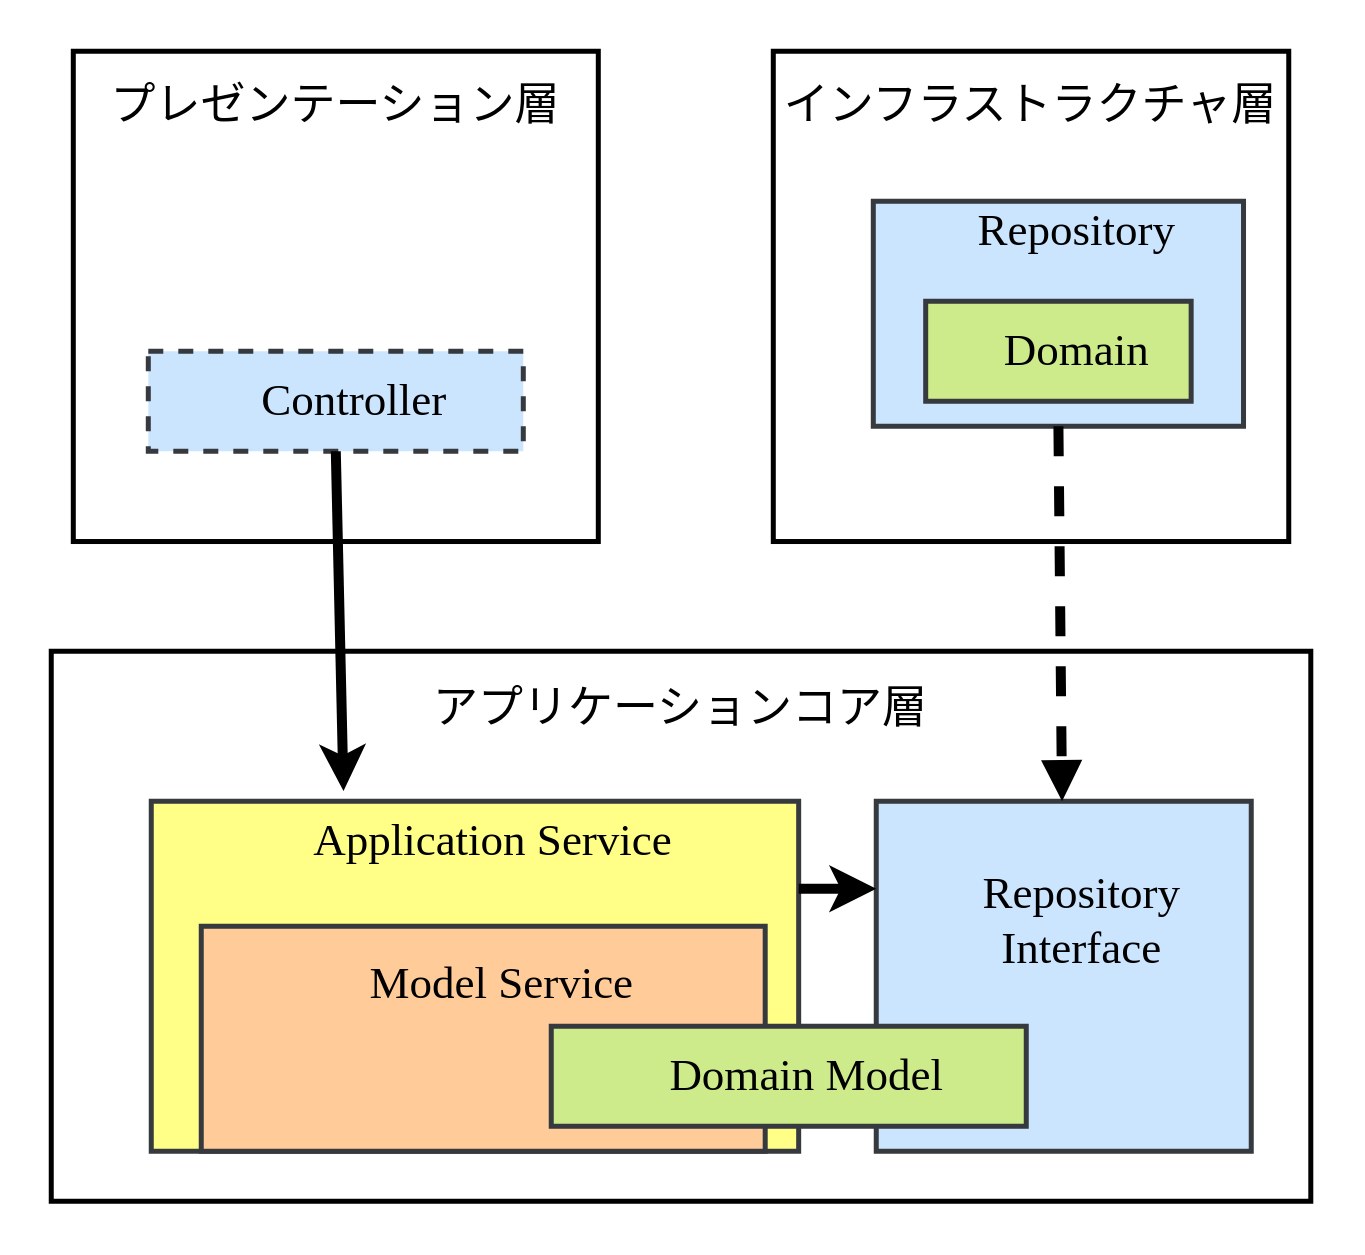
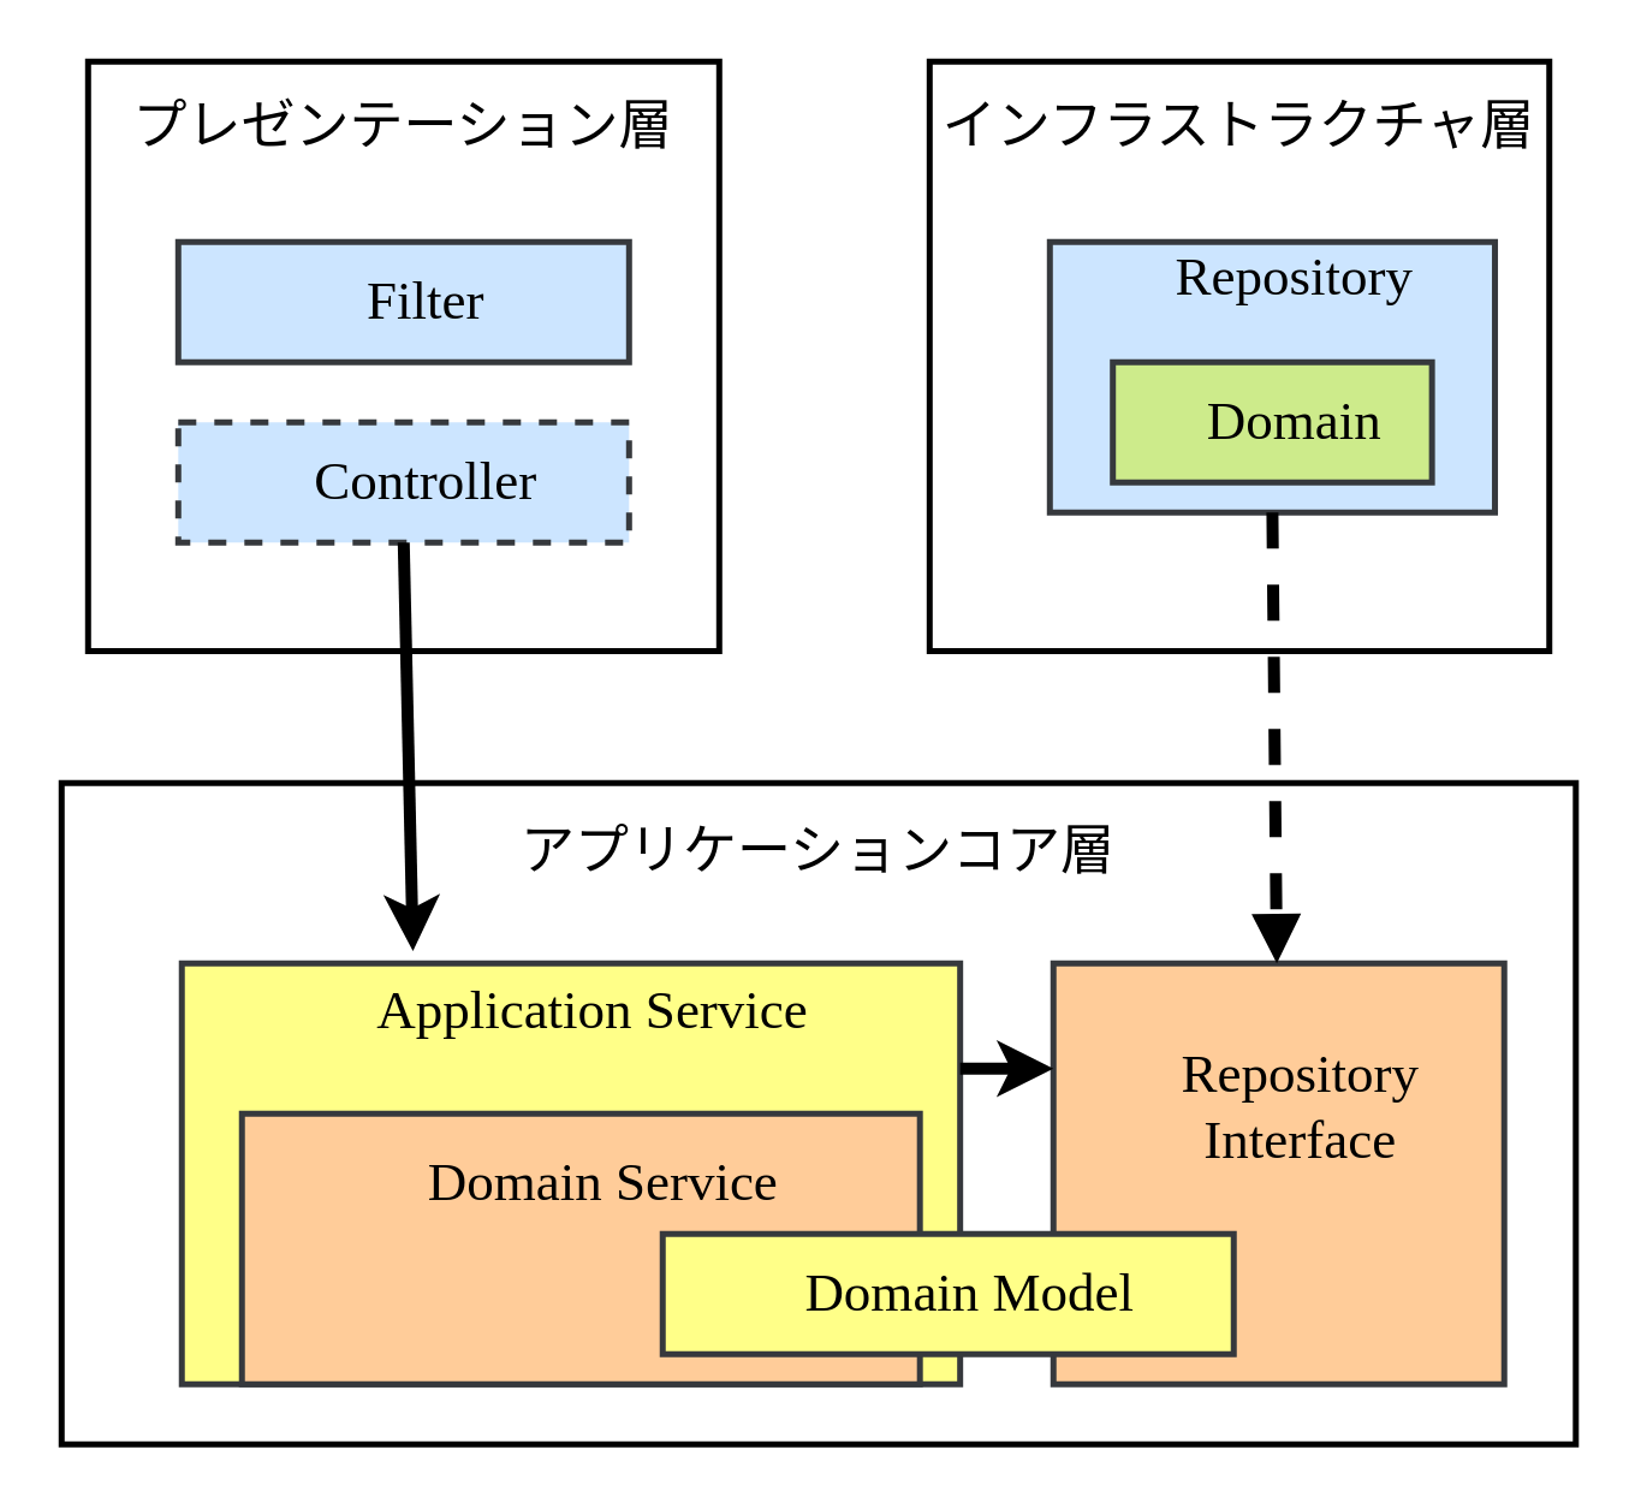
+ <mxCell id="10" value="&lt;font color=&quot;#000000&quot;&gt;Filter&lt;/font&gt;" style="rounded=0;whiteSpace=wrap;html=1;fontFamily=Noto Sans JP;fontSize=18;fillColor=#cce5ff;strokeColor=#36393d;strokeWidth=2;spacingLeft=15;fontSource=https%3A%2F%2Ffonts.googleapis.com%2Fcss%3Ffamily%3DNoto%2BSans%2BJP;" vertex="1" parent="1"><mxGeometry x="58.82" y="80" width="150" height="40" as="geometry" /></mxCell>
- <mxCell id="8" value="&lt;font color=&quot;#000000&quot;&gt;Repository&lt;br&gt;Interface&lt;br&gt;&lt;br&gt;&lt;br&gt;&lt;/font&gt;" style="rounded=0;whiteSpace=wrap;html=1;fontFamily=Noto Sans JP;fontSize=18;fillColor=#cce5ff;strokeColor=#36393d;strokeWidth=2;spacingLeft=15;fontSource=https%3A%2F%2Ffonts.googleapis.com%2Fcss%3Ffamily%3DNoto%2BSans%2BJP;" vertex="1" parent="1"><mxGeometry x="350" y="320" width="150" height="140" as="geometry" /></mxCell>
+ <mxCell id="8" value="&lt;font color=&quot;#000000&quot;&gt;Repository&lt;br&gt;Interface&lt;br&gt;&lt;br&gt;&lt;br&gt;&lt;/font&gt;" style="rounded=0;whiteSpace=wrap;html=1;fontFamily=Noto Sans JP;fontSize=18;fillColor=#ffcc99;strokeColor=#36393d;strokeWidth=2;spacingLeft=15;fontSource=https%3A%2F%2Ffonts.googleapis.com%2Fcss%3Ffamily%3DNoto%2BSans%2BJP;" vertex="1" parent="1"><mxGeometry x="350" y="320" width="150" height="140" as="geometry" /></mxCell>
- <mxCell id="6" value="&lt;div&gt;&lt;span style=&quot;color: rgb(0 , 0 , 0)&quot;&gt;Model Service&lt;/span&gt;&lt;/div&gt;&lt;div&gt;&lt;br&gt;&lt;/div&gt;&lt;div&gt;&lt;span style=&quot;color: rgb(0 , 0 , 0)&quot;&gt;&lt;br&gt;&lt;/span&gt;&lt;/div&gt;" style="rounded=0;whiteSpace=wrap;html=1;fontFamily=Noto Sans JP;fontSize=18;fillColor=#ffcc99;strokeColor=#36393d;strokeWidth=2;spacingLeft=15;fontSource=https%3A%2F%2Ffonts.googleapis.com%2Fcss%3Ffamily%3DNoto%2BSans%2BJP;align=center;" vertex="1" parent="1"><mxGeometry x="80" y="370" width="225.58" height="90" as="geometry" /></mxCell>
+ <mxCell id="6" value="&lt;div&gt;&lt;span style=&quot;color: rgb(0 , 0 , 0)&quot;&gt;Domain Service&lt;/span&gt;&lt;/div&gt;&lt;div&gt;&lt;br&gt;&lt;/div&gt;&lt;div&gt;&lt;span style=&quot;color: rgb(0 , 0 , 0)&quot;&gt;&lt;br&gt;&lt;/span&gt;&lt;/div&gt;" style="rounded=0;whiteSpace=wrap;html=1;fontFamily=Noto Sans JP;fontSize=18;fillColor=#ffcc99;strokeColor=#36393d;strokeWidth=2;spacingLeft=15;fontSource=https%3A%2F%2Ffonts.googleapis.com%2Fcss%3Ffamily%3DNoto%2BSans%2BJP;align=center;" vertex="1" parent="1"><mxGeometry x="80" y="370" width="225.58" height="90" as="geometry" /></mxCell>
- <mxCell id="15" value="&lt;font color=&quot;#000000&quot;&gt;Domain Model&lt;/font&gt;" style="rounded=0;whiteSpace=wrap;html=1;fontFamily=Noto Sans JP;fontSize=18;fillColor=#cdeb8b;strokeColor=#36393d;strokeWidth=2;spacingLeft=15;fontSource=https%3A%2F%2Ffonts.googleapis.com%2Fcss%3Ffamily%3DNoto%2BSans%2BJP;" vertex="1" parent="1"><mxGeometry x="220" y="410" width="190" height="40" as="geometry" /></mxCell>
+ <mxCell id="15" value="&lt;font color=&quot;#000000&quot;&gt;Domain Model&lt;/font&gt;" style="rounded=0;whiteSpace=wrap;html=1;fontFamily=Noto Sans JP;fontSize=18;fillColor=#ffff88;strokeColor=#36393d;strokeWidth=2;spacingLeft=15;fontSource=https%3A%2F%2Ffonts.googleapis.com%2Fcss%3Ffamily%3DNoto%2BSans%2BJP;" vertex="1" parent="1"><mxGeometry x="220" y="410" width="190" height="40" as="geometry" /></mxCell>
